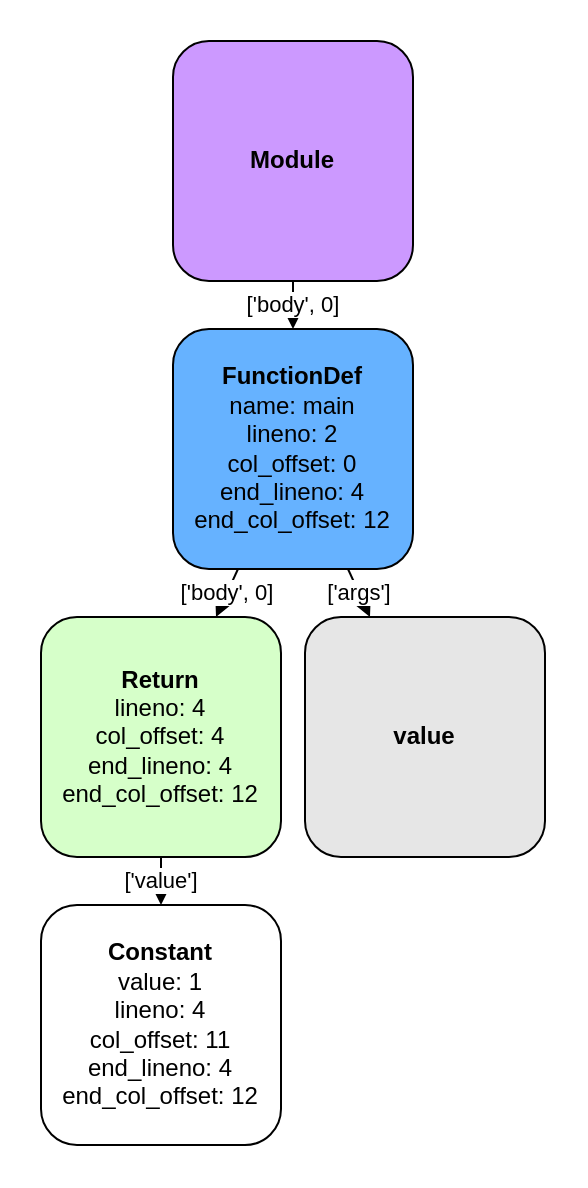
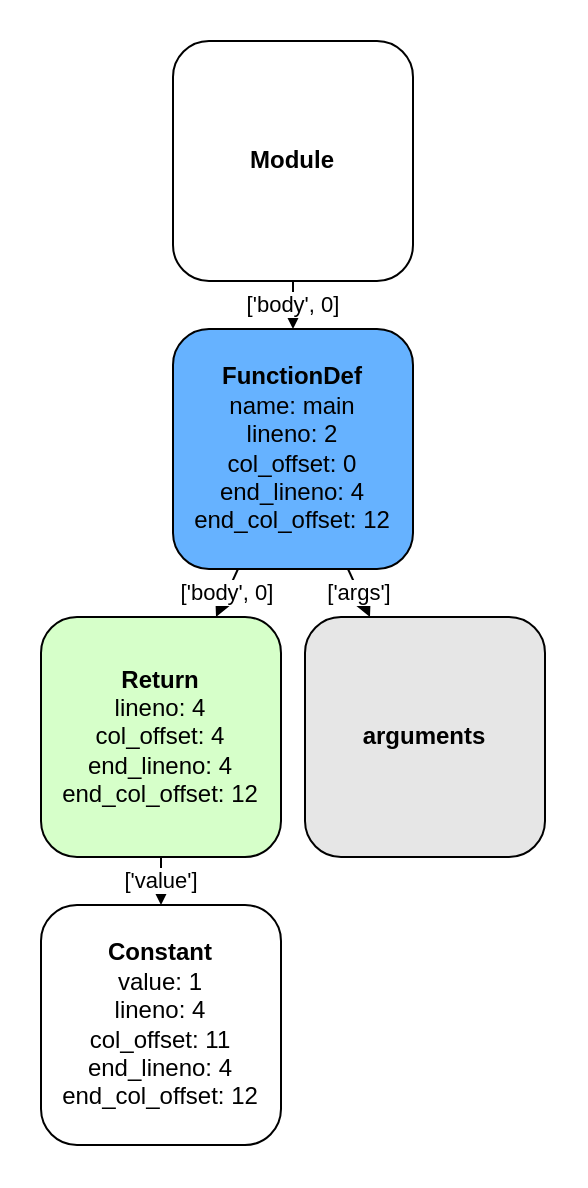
- <mxCell id="2" value="&lt;b&gt;Module&lt;/b&gt;" style="rounded=1;whiteSpace=wrap;html=1;fillColor=#CC99FF;strokeColor=#000000;" parent="1" vertex="1"><mxGeometry x="86" y="20" width="120" height="120" as="geometry" /></mxCell>
+ <mxCell id="2" value="&lt;b&gt;Module&lt;/b&gt;" style="rounded=1;whiteSpace=wrap;html=1;fillColor=#ffffff;strokeColor=#000000;" parent="1" vertex="1"><mxGeometry x="86" y="20" width="120" height="120" as="geometry" /></mxCell>
- <mxCell id="4" value="&lt;b&gt;value&lt;/b&gt;" style="rounded=1;whiteSpace=wrap;html=1;fillColor=#E6E6E6;strokeColor=#000000;" parent="1" vertex="1"><mxGeometry x="151.999" y="308" width="120" height="120" as="geometry" /></mxCell>
+ <mxCell id="4" value="&lt;b&gt;arguments&lt;/b&gt;" style="rounded=1;whiteSpace=wrap;html=1;fillColor=#E6E6E6;strokeColor=#000000;" parent="1" vertex="1"><mxGeometry x="151.999" y="308" width="120" height="120" as="geometry" /></mxCell>
